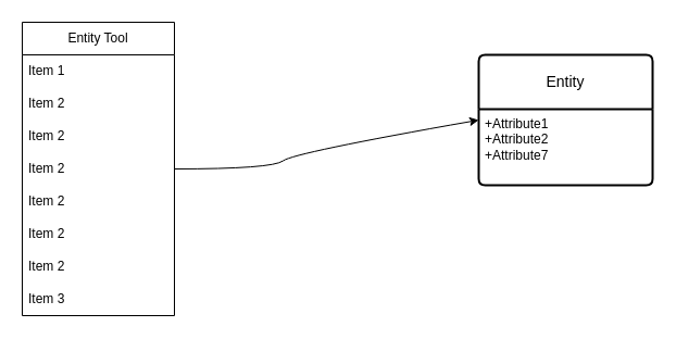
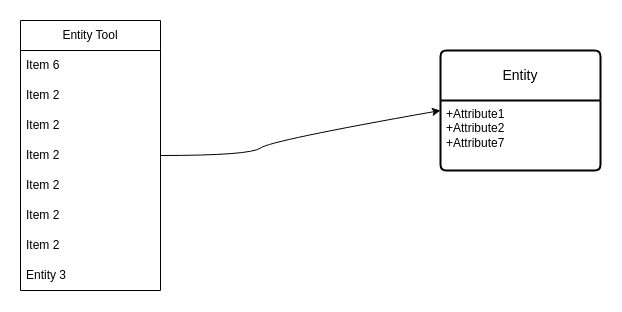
- <mxCell id="3" value="Item 1" style="text;strokeColor=none;fillColor=none;align=left;verticalAlign=middle;spacingLeft=4;spacingRight=4;overflow=hidden;points=[[0,0.5],[1,0.5]];portConstraint=eastwest;rotatable=0;whiteSpace=wrap;html=1;" vertex="1" parent="2"><mxGeometry y="30" width="140" height="30" as="geometry" /></mxCell>
+ <mxCell id="3" value="Item 6" style="text;strokeColor=none;fillColor=none;align=left;verticalAlign=middle;spacingLeft=4;spacingRight=4;overflow=hidden;points=[[0,0.5],[1,0.5]];portConstraint=eastwest;rotatable=0;whiteSpace=wrap;html=1;" vertex="1" parent="2"><mxGeometry y="30" width="140" height="30" as="geometry" /></mxCell>
- <mxCell id="10" value="Item 3" style="text;strokeColor=none;fillColor=none;align=left;verticalAlign=middle;spacingLeft=4;spacingRight=4;overflow=hidden;points=[[0,0.5],[1,0.5]];portConstraint=eastwest;rotatable=0;whiteSpace=wrap;html=1;" vertex="1" parent="2"><mxGeometry y="240" width="140" height="30" as="geometry" /></mxCell>
+ <mxCell id="10" value="Entity 3" style="text;strokeColor=none;fillColor=none;align=left;verticalAlign=middle;spacingLeft=4;spacingRight=4;overflow=hidden;points=[[0,0.5],[1,0.5]];portConstraint=eastwest;rotatable=0;whiteSpace=wrap;html=1;" vertex="1" parent="2"><mxGeometry y="240" width="140" height="30" as="geometry" /></mxCell>
